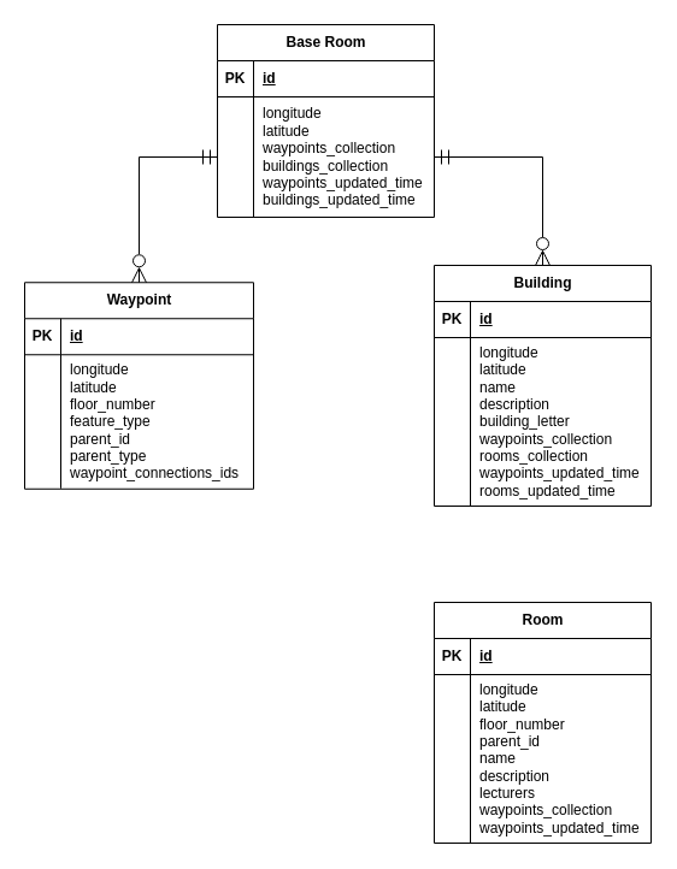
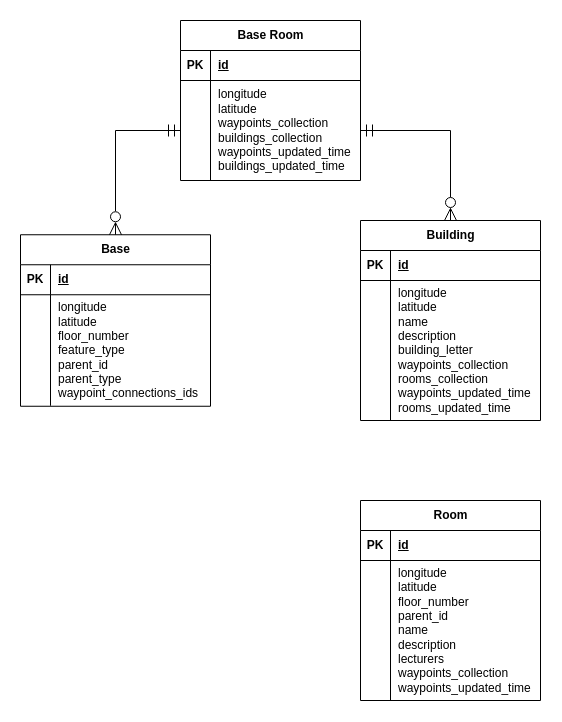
- <mxCell id="9" value="Waypoint" style="shape=table;startSize=30;container=1;collapsible=1;childLayout=tableLayout;fixedRows=1;rowLines=0;fontStyle=1;align=center;resizeLast=1;html=1;" parent="1" vertex="1"><mxGeometry x="20" y="234.25" width="190" height="171.5" as="geometry" /></mxCell>
+ <mxCell id="9" value="Base" style="shape=table;startSize=30;container=1;collapsible=1;childLayout=tableLayout;fixedRows=1;rowLines=0;fontStyle=1;align=center;resizeLast=1;html=1;" parent="1" vertex="1"><mxGeometry x="20" y="234.25" width="190" height="171.5" as="geometry" /></mxCell>
